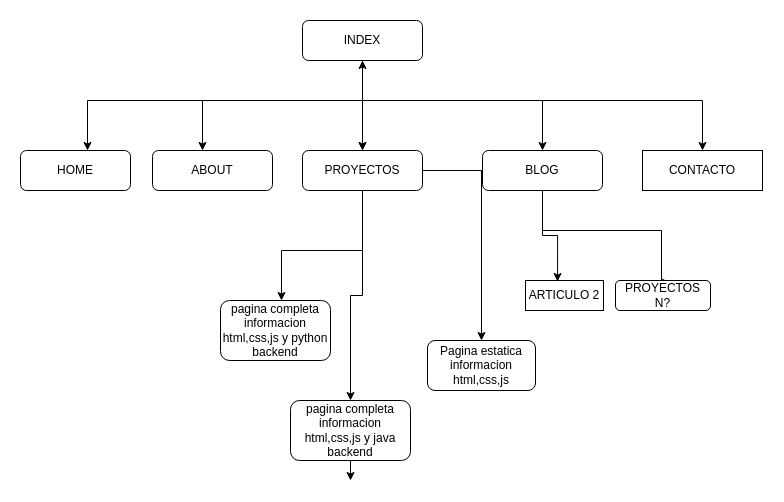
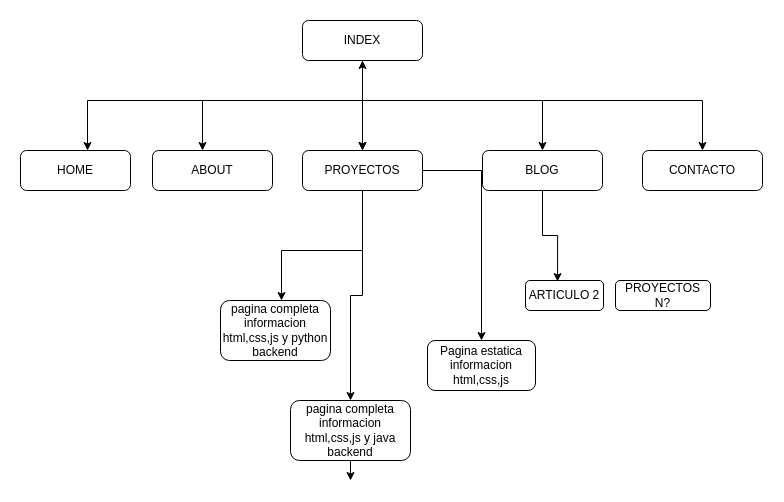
- <mxCell id="16" value="CONTACTO" style="whiteSpace=wrap;html=1;rounded=0;" vertex="1" parent="1"><mxGeometry x="642" y="150" width="120" height="40" as="geometry" /></mxCell>
+ <mxCell id="16" value="CONTACTO" style="whiteSpace=wrap;html=1;rounded=1;" vertex="1" parent="1"><mxGeometry x="642" y="150" width="120" height="40" as="geometry" /></mxCell>
- <mxCell id="14" style="edgeStyle=orthogonalEdgeStyle;rounded=0;orthogonalLoop=1;jettySize=auto;html=1;entryX=0.578;entryY=0.073;entryDx=0;entryDy=0;entryPerimeter=0;" edge="1" parent="1" source="15" target="21"><mxGeometry relative="1" as="geometry"><Array as="points"><mxPoint x="542" y="230" /><mxPoint x="661" y="230" /></Array></mxGeometry></mxCell>
- <mxCell id="20" value="ARTICULO 2" style="whiteSpace=wrap;html=1;rounded=0;" vertex="1" parent="1"><mxGeometry x="525" y="280" width="78" height="30" as="geometry" /></mxCell>
+ <mxCell id="20" value="ARTICULO 2" style="rounded=1;whiteSpace=wrap;html=1;" vertex="1" parent="1"><mxGeometry x="525" y="280" width="78" height="30" as="geometry" /></mxCell>
